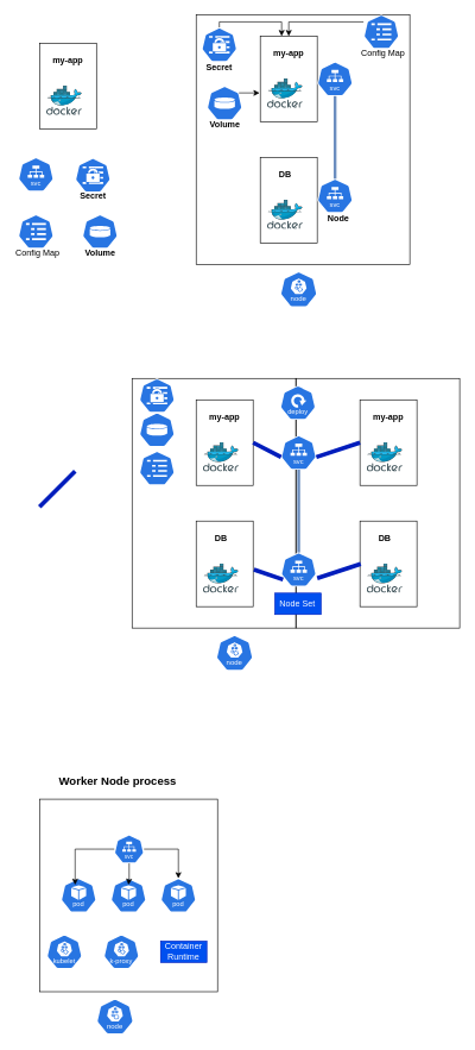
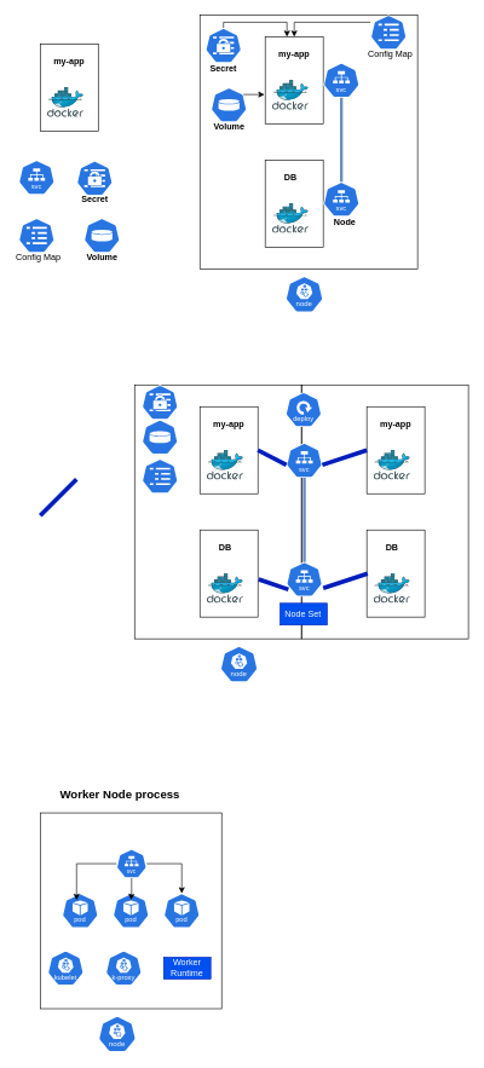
- <mxCell id="64" value="Container Runtime" style="rounded=0;whiteSpace=wrap;html=1;fillColor=#0050ef;fontColor=#ffffff;strokeColor=#001DBC;" vertex="1" parent="1"><mxGeometry x="225" y="1319" width="65" height="30" as="geometry" /></mxCell>
+ <mxCell id="64" value="Worker Runtime" style="rounded=0;whiteSpace=wrap;html=1;fillColor=#0050ef;fontColor=#ffffff;strokeColor=#001DBC;" vertex="1" parent="1"><mxGeometry x="225" y="1319" width="65" height="30" as="geometry" /></mxCell>
